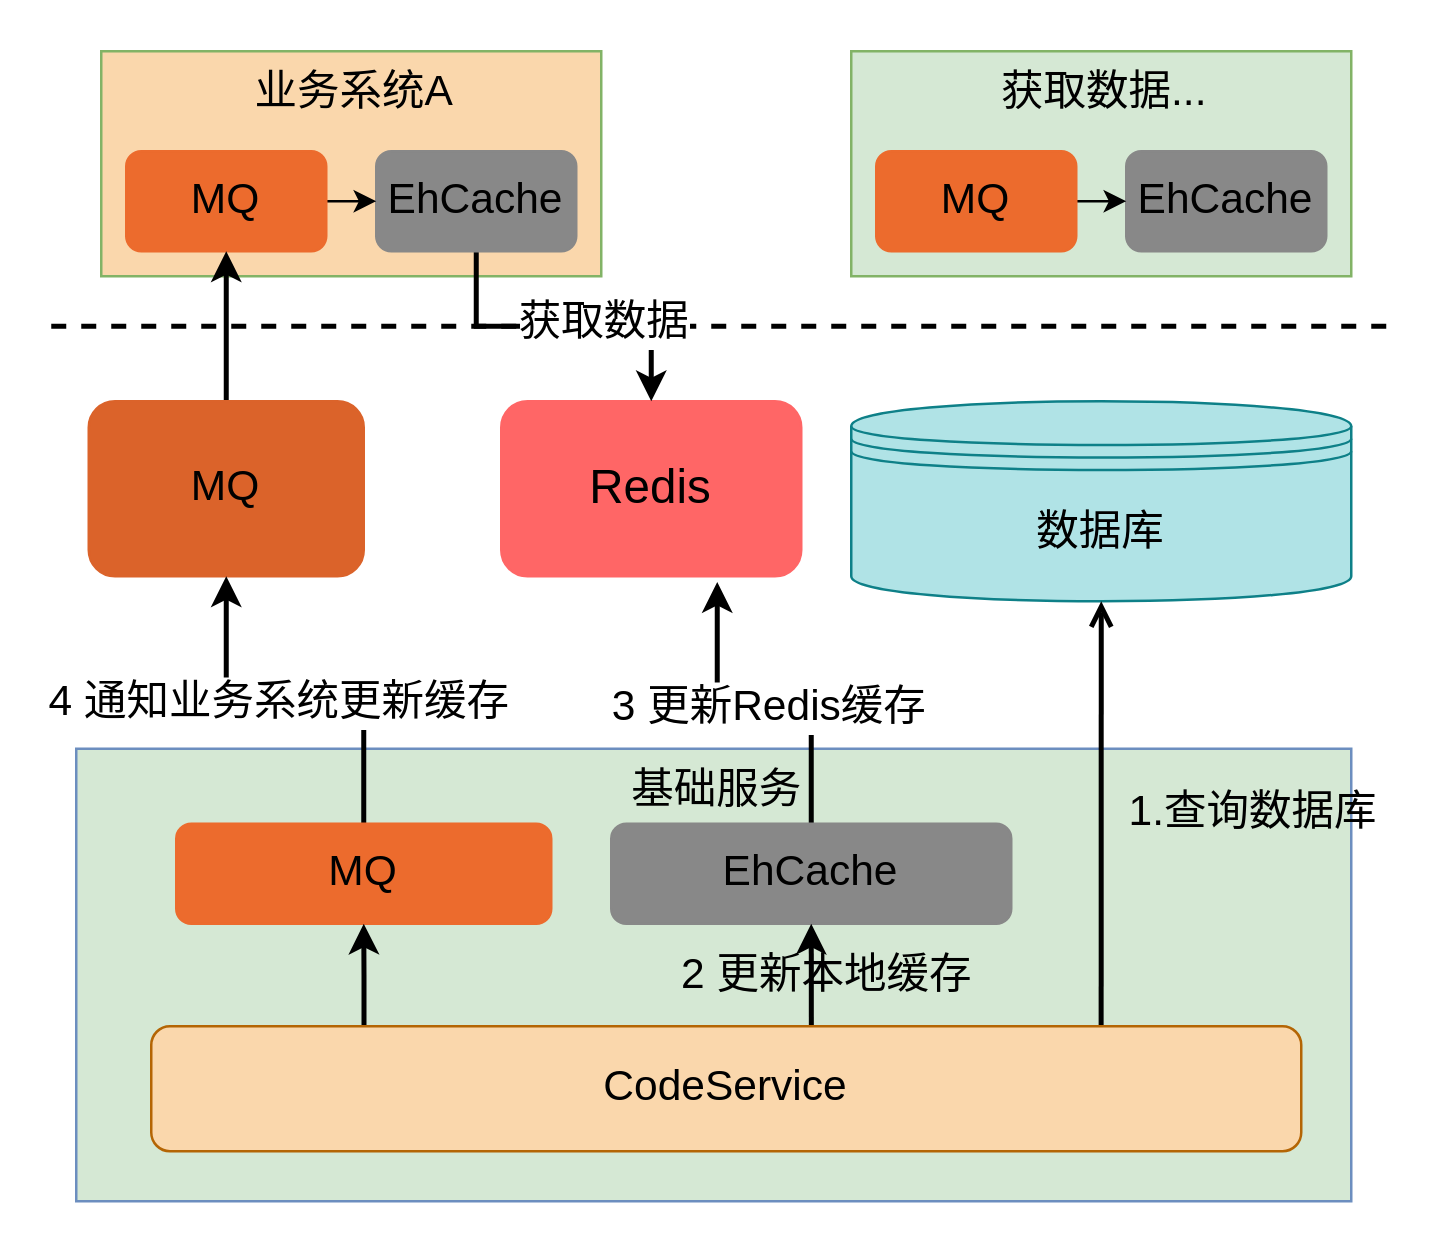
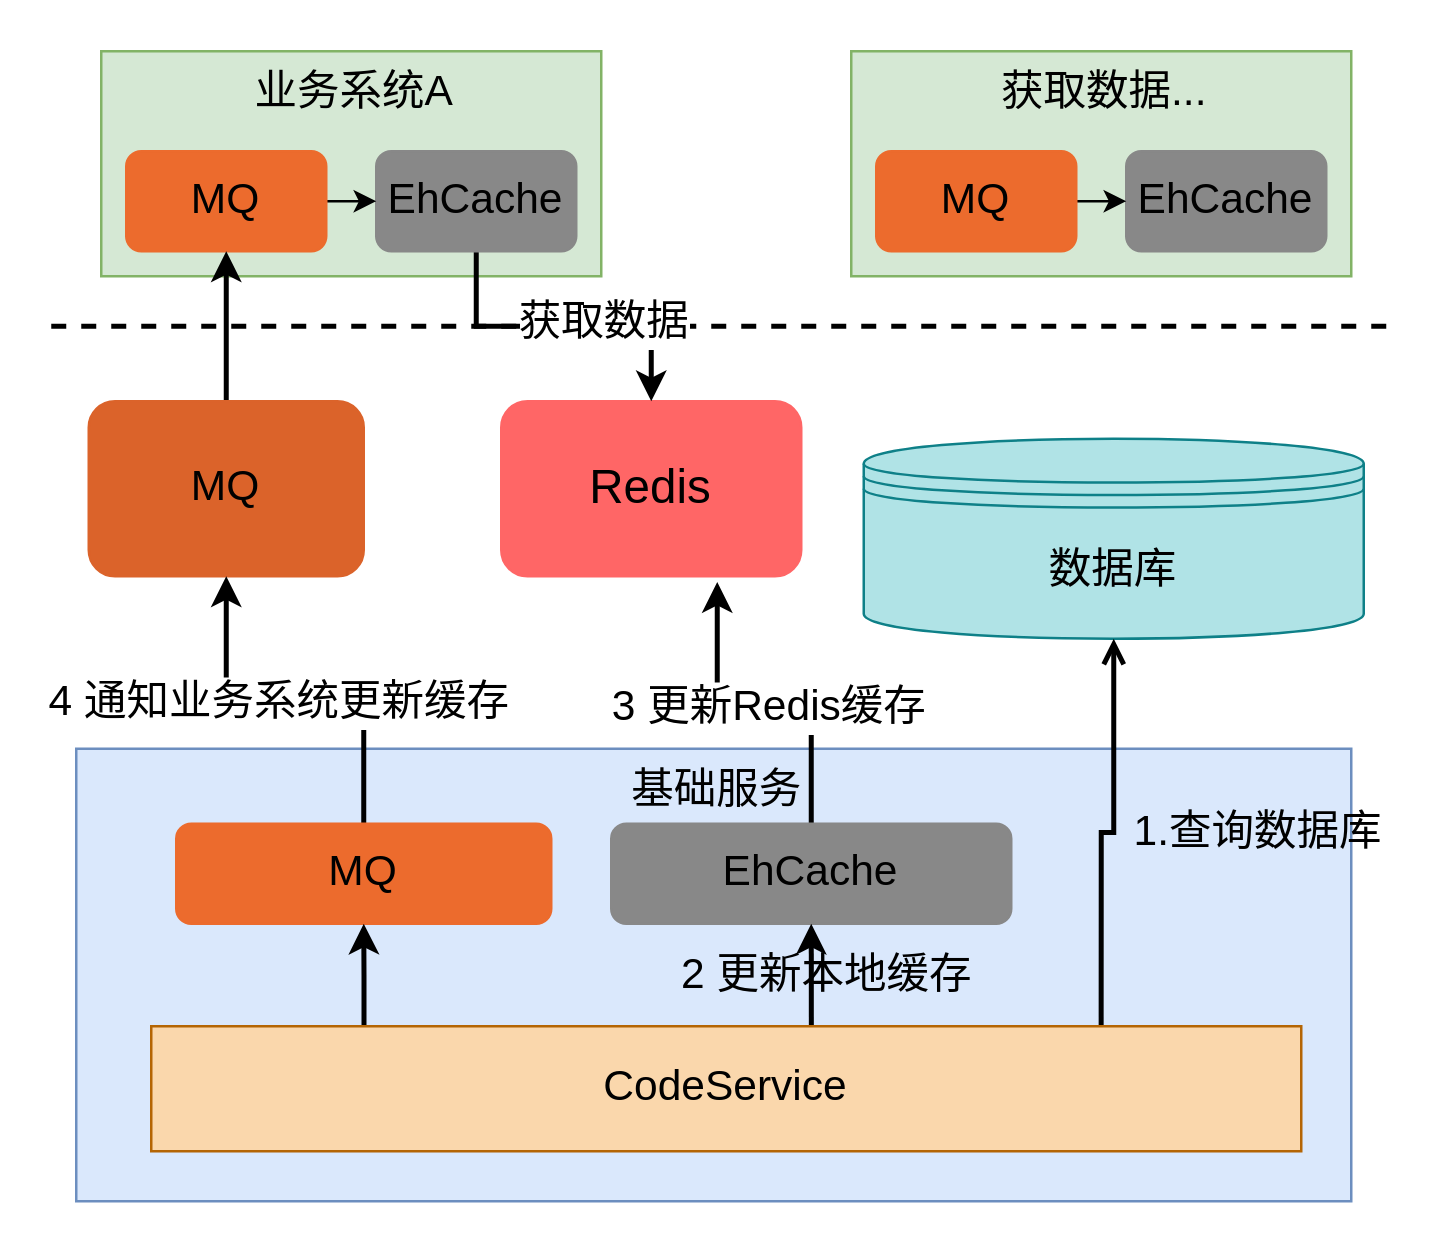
- <mxCell id="4" value="业务系统A" style="rounded=0;html=1;labelBackgroundColor=none;fillColor=#fad7ac;fontSize=17;labelPosition=center;verticalLabelPosition=middle;align=center;verticalAlign=top;horizontal=1;spacingTop=0;spacingLeft=3;strokeColor=#82b366;whiteSpace=wrap;" vertex="1" parent="1"><mxGeometry x="40" y="20" width="200" height="90" as="geometry" /></mxCell>
+ <mxCell id="4" value="业务系统A" style="rounded=0;html=1;labelBackgroundColor=none;fillColor=#d5e8d4;fontSize=17;labelPosition=center;verticalLabelPosition=middle;align=center;verticalAlign=top;horizontal=1;spacingTop=0;spacingLeft=3;strokeColor=#82b366;whiteSpace=wrap;" vertex="1" parent="1"><mxGeometry x="40" y="20" width="200" height="90" as="geometry" /></mxCell>
- <mxCell id="23" value="数据库" style="shape=datastore;whiteSpace=wrap;html=1;labelBackgroundColor=none;strokeColor=#0e8088;fillColor=#b0e3e6;fontSize=17;align=center;" vertex="1" parent="1"><mxGeometry x="340" y="160" width="200" height="80" as="geometry" /></mxCell>
+ <mxCell id="23" value="数据库" style="shape=datastore;whiteSpace=wrap;html=1;labelBackgroundColor=none;strokeColor=#0e8088;fillColor=#b0e3e6;fontSize=17;align=center;" vertex="1" parent="1"><mxGeometry x="345" y="175" width="200" height="80" as="geometry" /></mxCell>
- <mxCell id="16" value="基础服务" style="rounded=0;whiteSpace=wrap;html=1;labelBackgroundColor=none;fillColor=#d5e8d4;fontSize=17;labelPosition=center;verticalLabelPosition=middle;align=center;verticalAlign=top;horizontal=1;spacingTop=0;spacingLeft=3;strokeColor=#6c8ebf;spacingBottom=0;" vertex="1" parent="1"><mxGeometry x="30" y="299" width="510" height="181" as="geometry" /></mxCell>
+ <mxCell id="16" value="基础服务" style="rounded=0;whiteSpace=wrap;html=1;labelBackgroundColor=none;fillColor=#dae8fc;fontSize=17;labelPosition=center;verticalLabelPosition=middle;align=center;verticalAlign=top;horizontal=1;spacingTop=0;spacingLeft=3;strokeColor=#6c8ebf;spacingBottom=0;" vertex="1" parent="1"><mxGeometry x="30" y="299" width="510" height="181" as="geometry" /></mxCell>
- <mxCell id="28" value="CodeService" style="rounded=1;whiteSpace=wrap;html=1;labelBackgroundColor=none;fontSize=17;align=center;fillColor=#fad7ac;strokeColor=#b46504;" vertex="1" parent="1"><mxGeometry x="60" y="410" width="460" height="50" as="geometry" /></mxCell>
+ <mxCell id="28" value="CodeService" style="whiteSpace=wrap;html=1;labelBackgroundColor=none;fontSize=17;align=center;fillColor=#fad7ac;strokeColor=#b46504;rounded=0;" vertex="1" parent="1"><mxGeometry x="60" y="410" width="460" height="50" as="geometry" /></mxCell>
